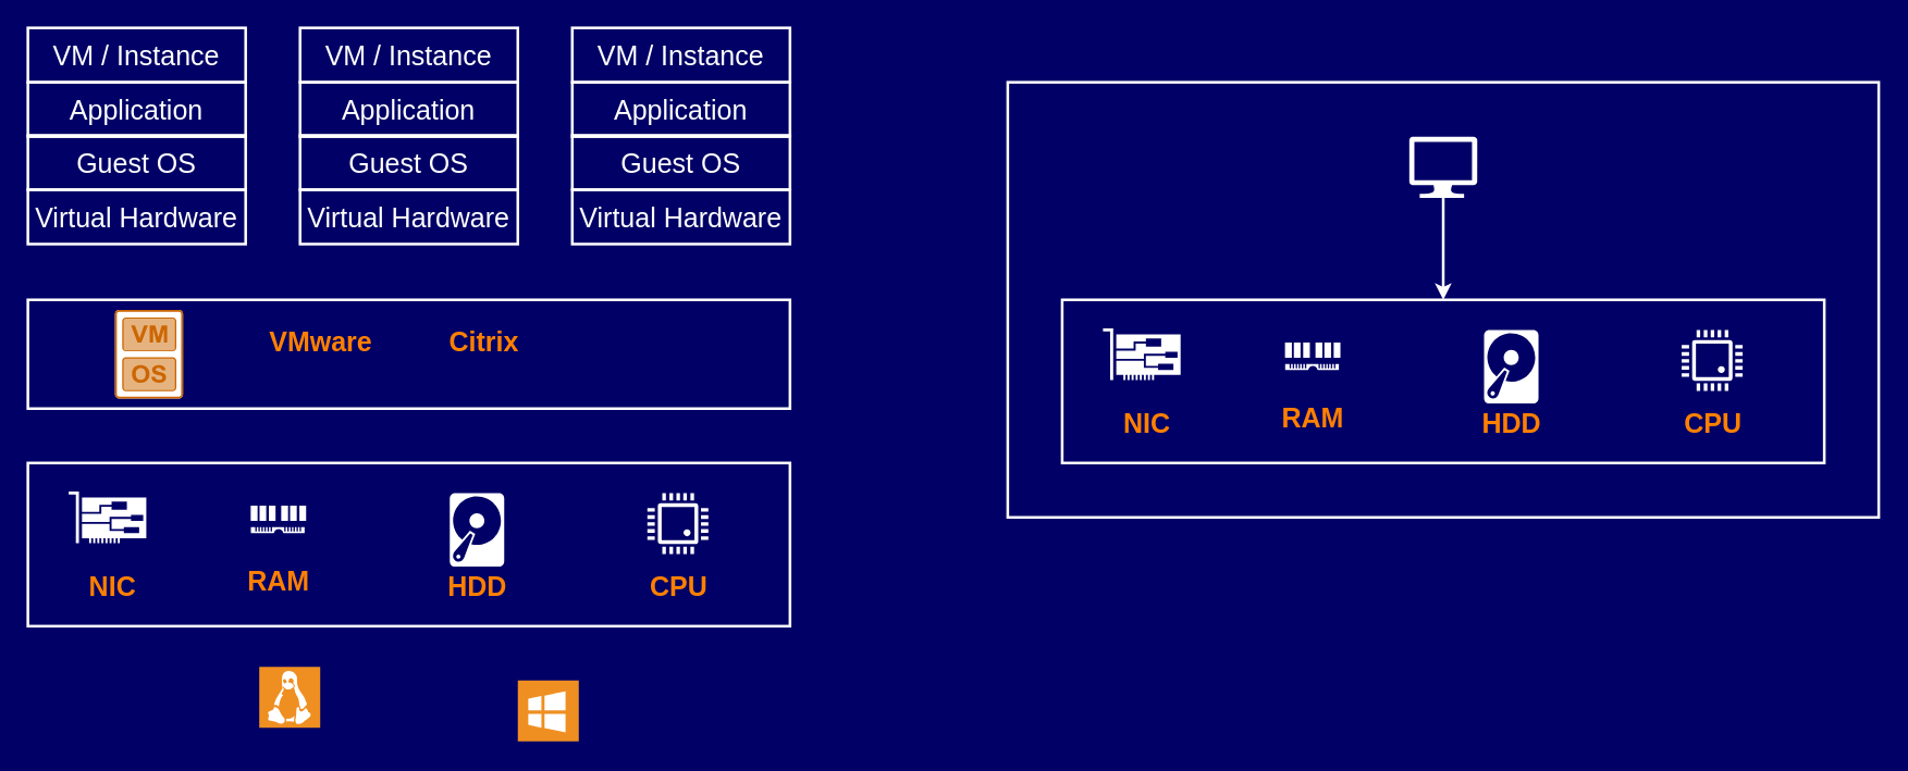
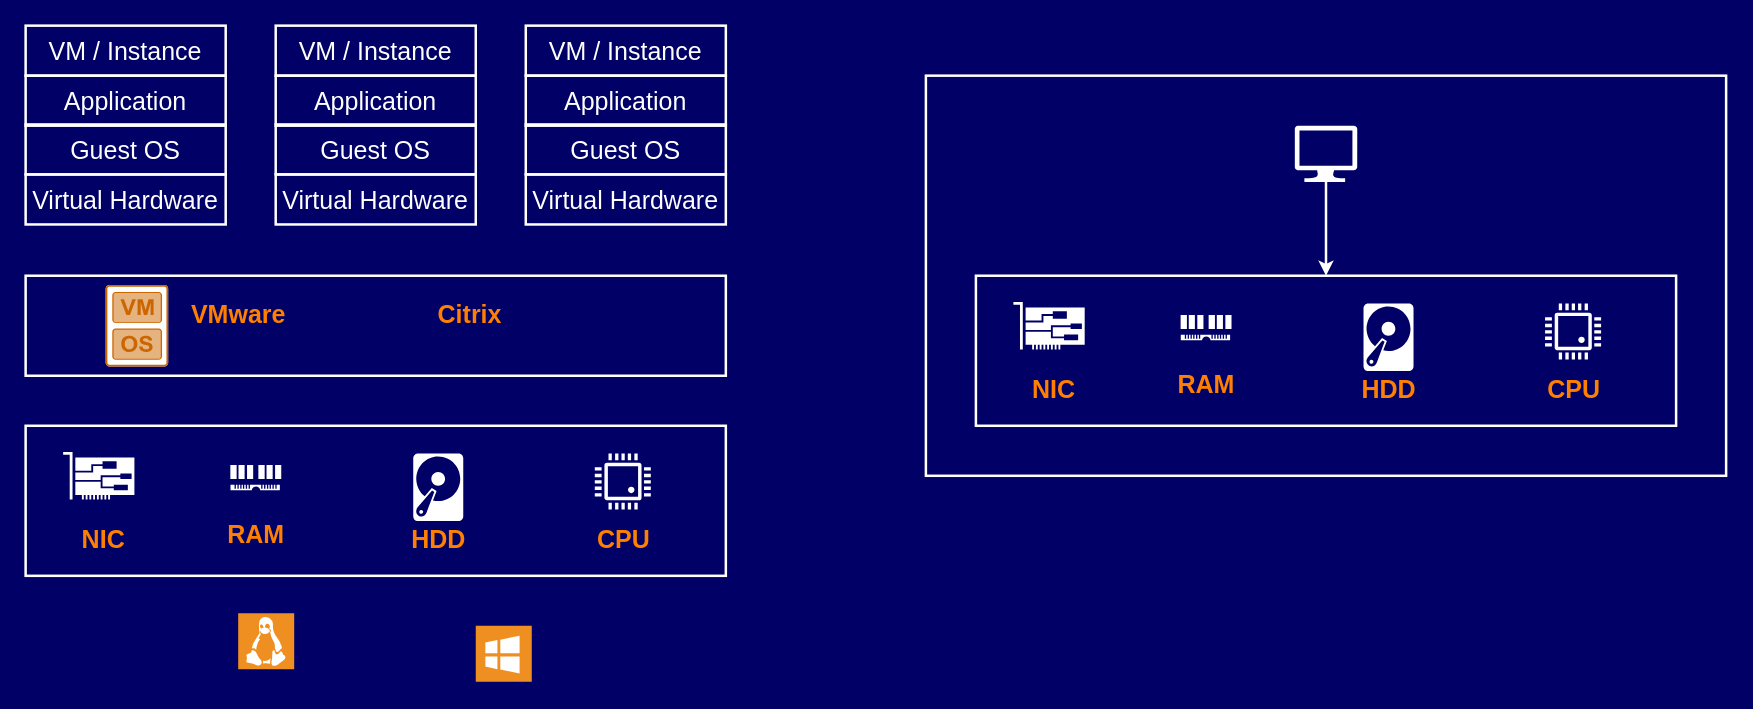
- <mxCell id="4" value="&lt;font color=&quot;#ff8000&quot;&gt;&lt;span style=&quot;font-size: 20px&quot;&gt;&lt;b&gt;VMware&lt;/b&gt;&lt;/span&gt;&lt;/font&gt;" style="text;html=1;resizable=0;autosize=1;align=center;verticalAlign=middle;points=[];fillColor=none;strokeColor=none;rounded=0;" parent="1" vertex="1"><mxGeometry x="190" y="240" width="90" height="20" as="geometry" /></mxCell>
+ <mxCell id="4" value="&lt;font color=&quot;#ff8000&quot;&gt;&lt;span style=&quot;font-size: 20px&quot;&gt;&lt;b&gt;VMware&lt;/b&gt;&lt;/span&gt;&lt;/font&gt;" style="text;html=1;resizable=0;autosize=1;align=center;verticalAlign=middle;points=[];fillColor=none;strokeColor=none;rounded=0;" parent="1" vertex="1"><mxGeometry x="145" y="240" width="90" height="20" as="geometry" /></mxCell>
- <mxCell id="43" value="&lt;font color=&quot;#ff8000&quot;&gt;&lt;span style=&quot;font-size: 20px&quot;&gt;&lt;b&gt;Citrix&lt;/b&gt;&lt;/span&gt;&lt;/font&gt;" style="text;html=1;resizable=0;autosize=1;align=center;verticalAlign=middle;points=[];fillColor=none;strokeColor=none;rounded=0;" parent="1" vertex="1"><mxGeometry x="320" y="240" width="70" height="20" as="geometry" /></mxCell>
+ <mxCell id="43" value="&lt;font color=&quot;#ff8000&quot;&gt;&lt;span style=&quot;font-size: 20px&quot;&gt;&lt;b&gt;Citrix&lt;/b&gt;&lt;/span&gt;&lt;/font&gt;" style="text;html=1;resizable=0;autosize=1;align=center;verticalAlign=middle;points=[];fillColor=none;strokeColor=none;rounded=0;" parent="1" vertex="1"><mxGeometry x="340" y="240" width="70" height="20" as="geometry" /></mxCell>
